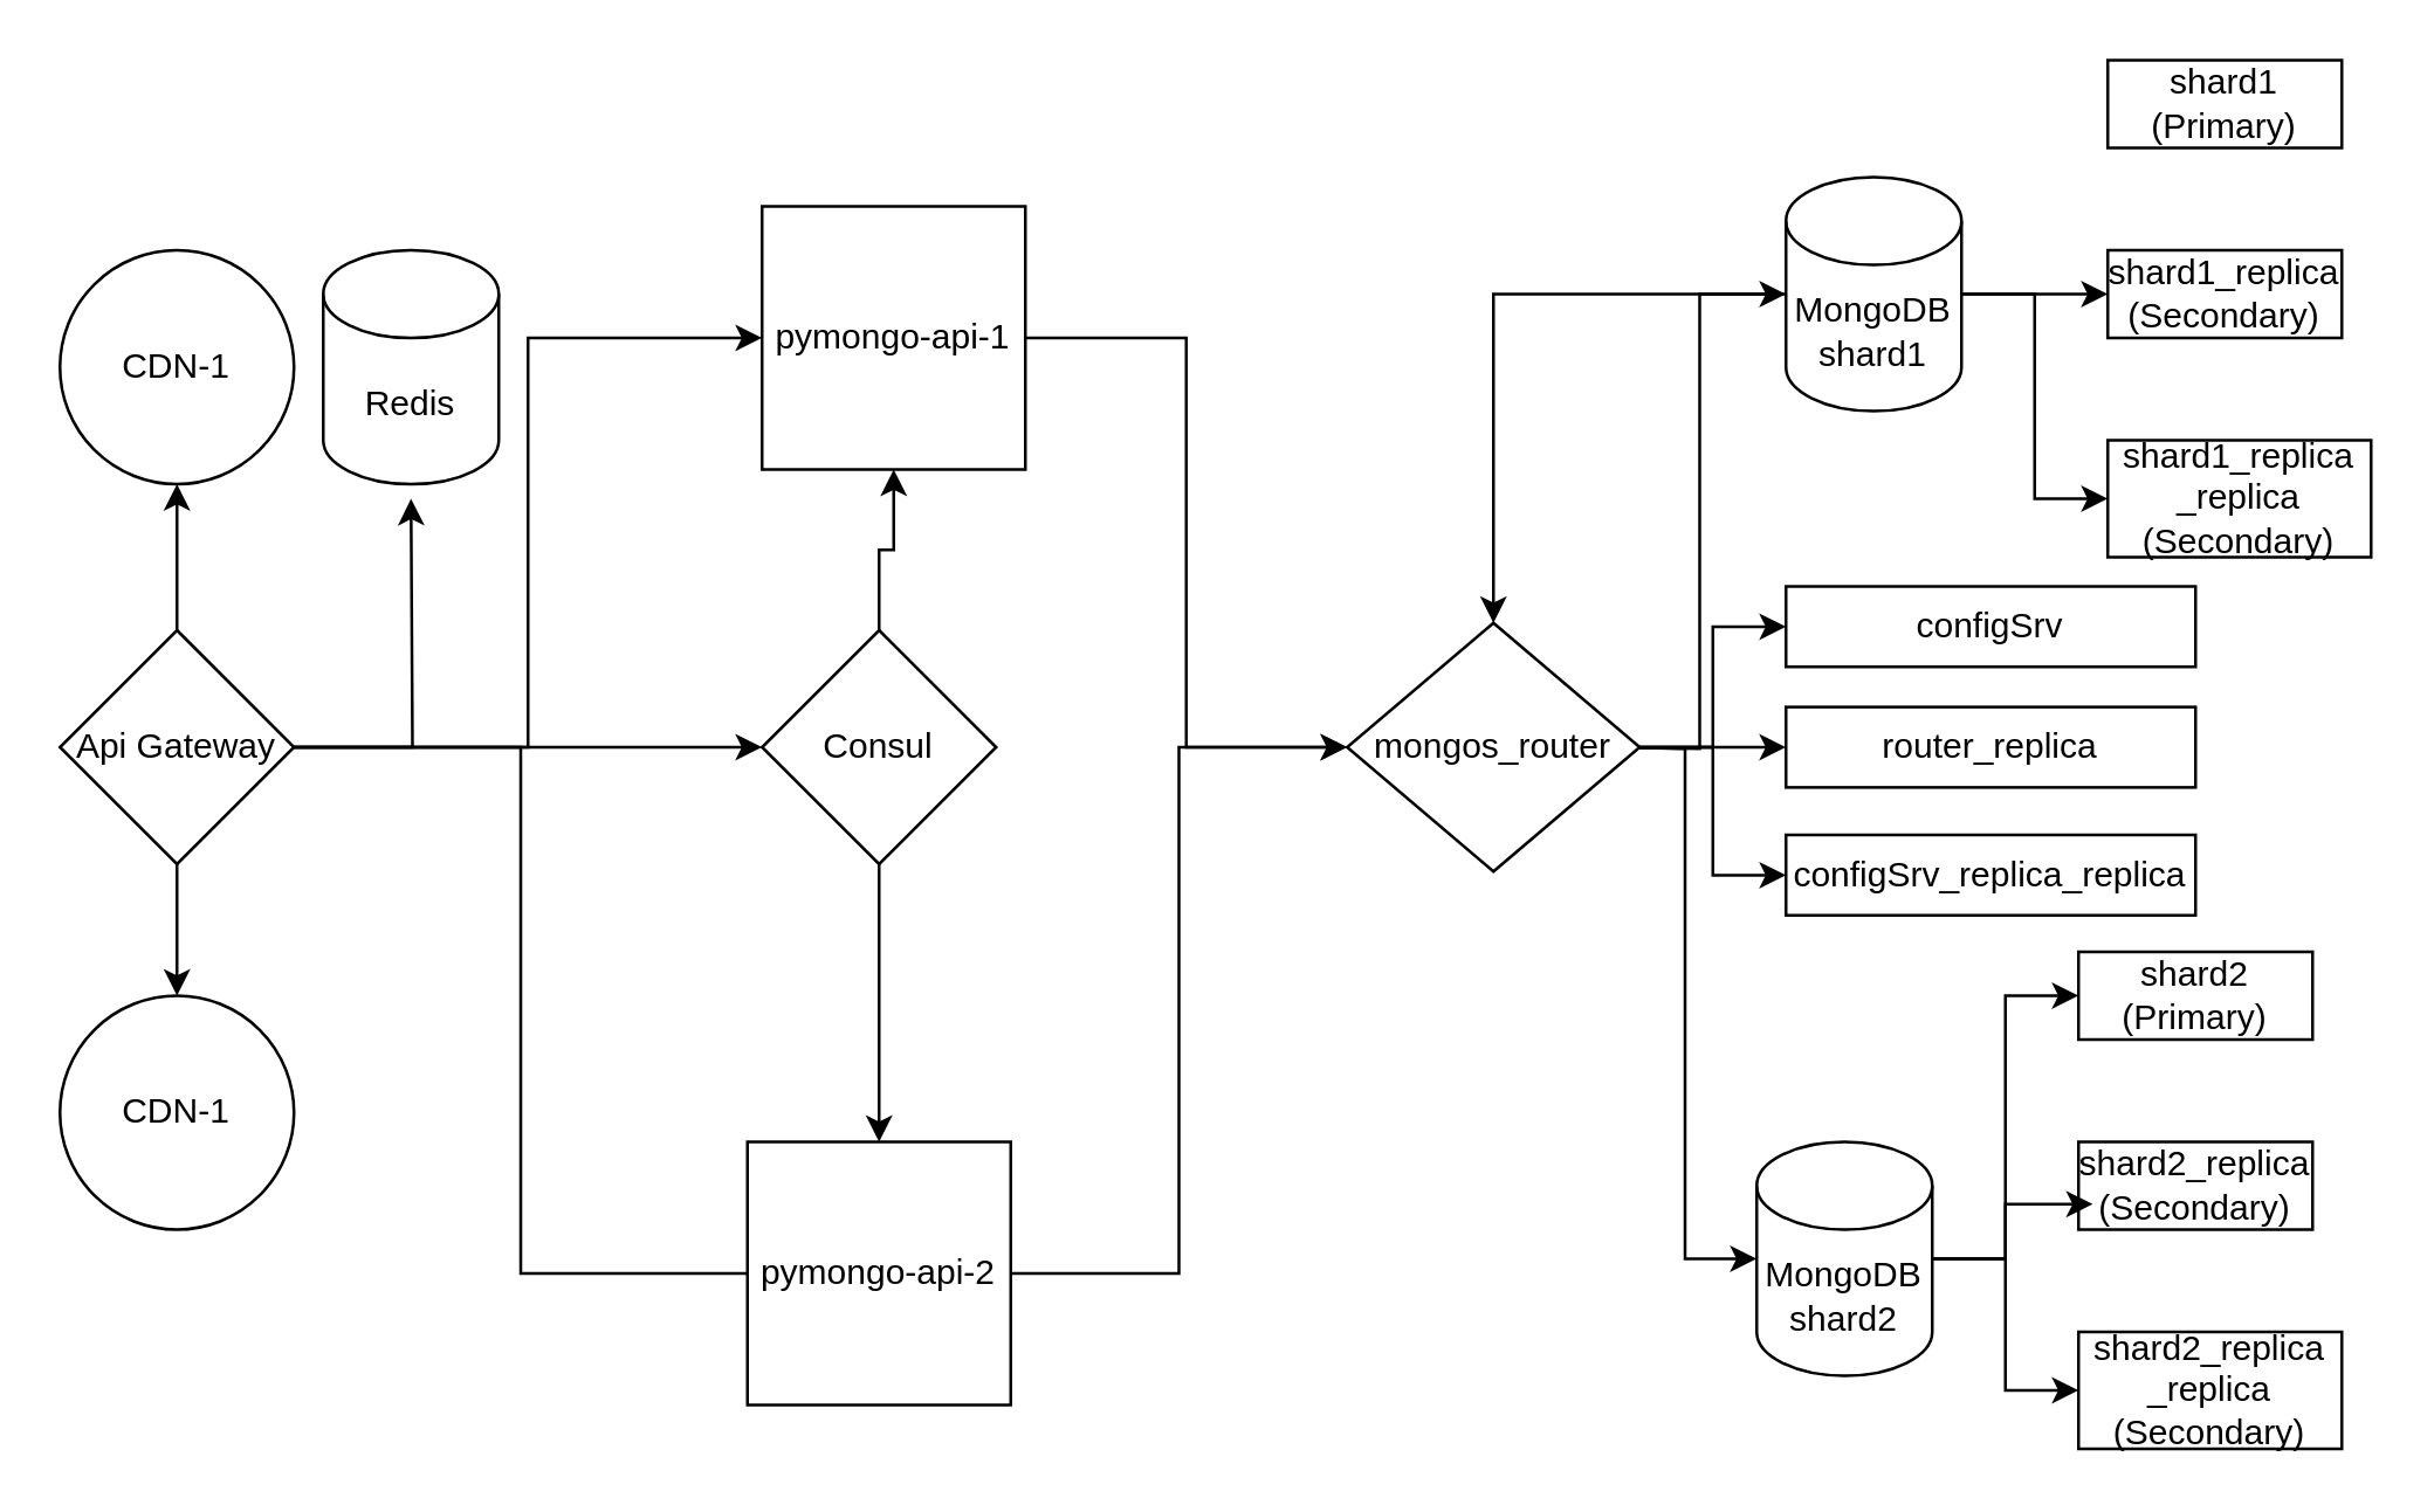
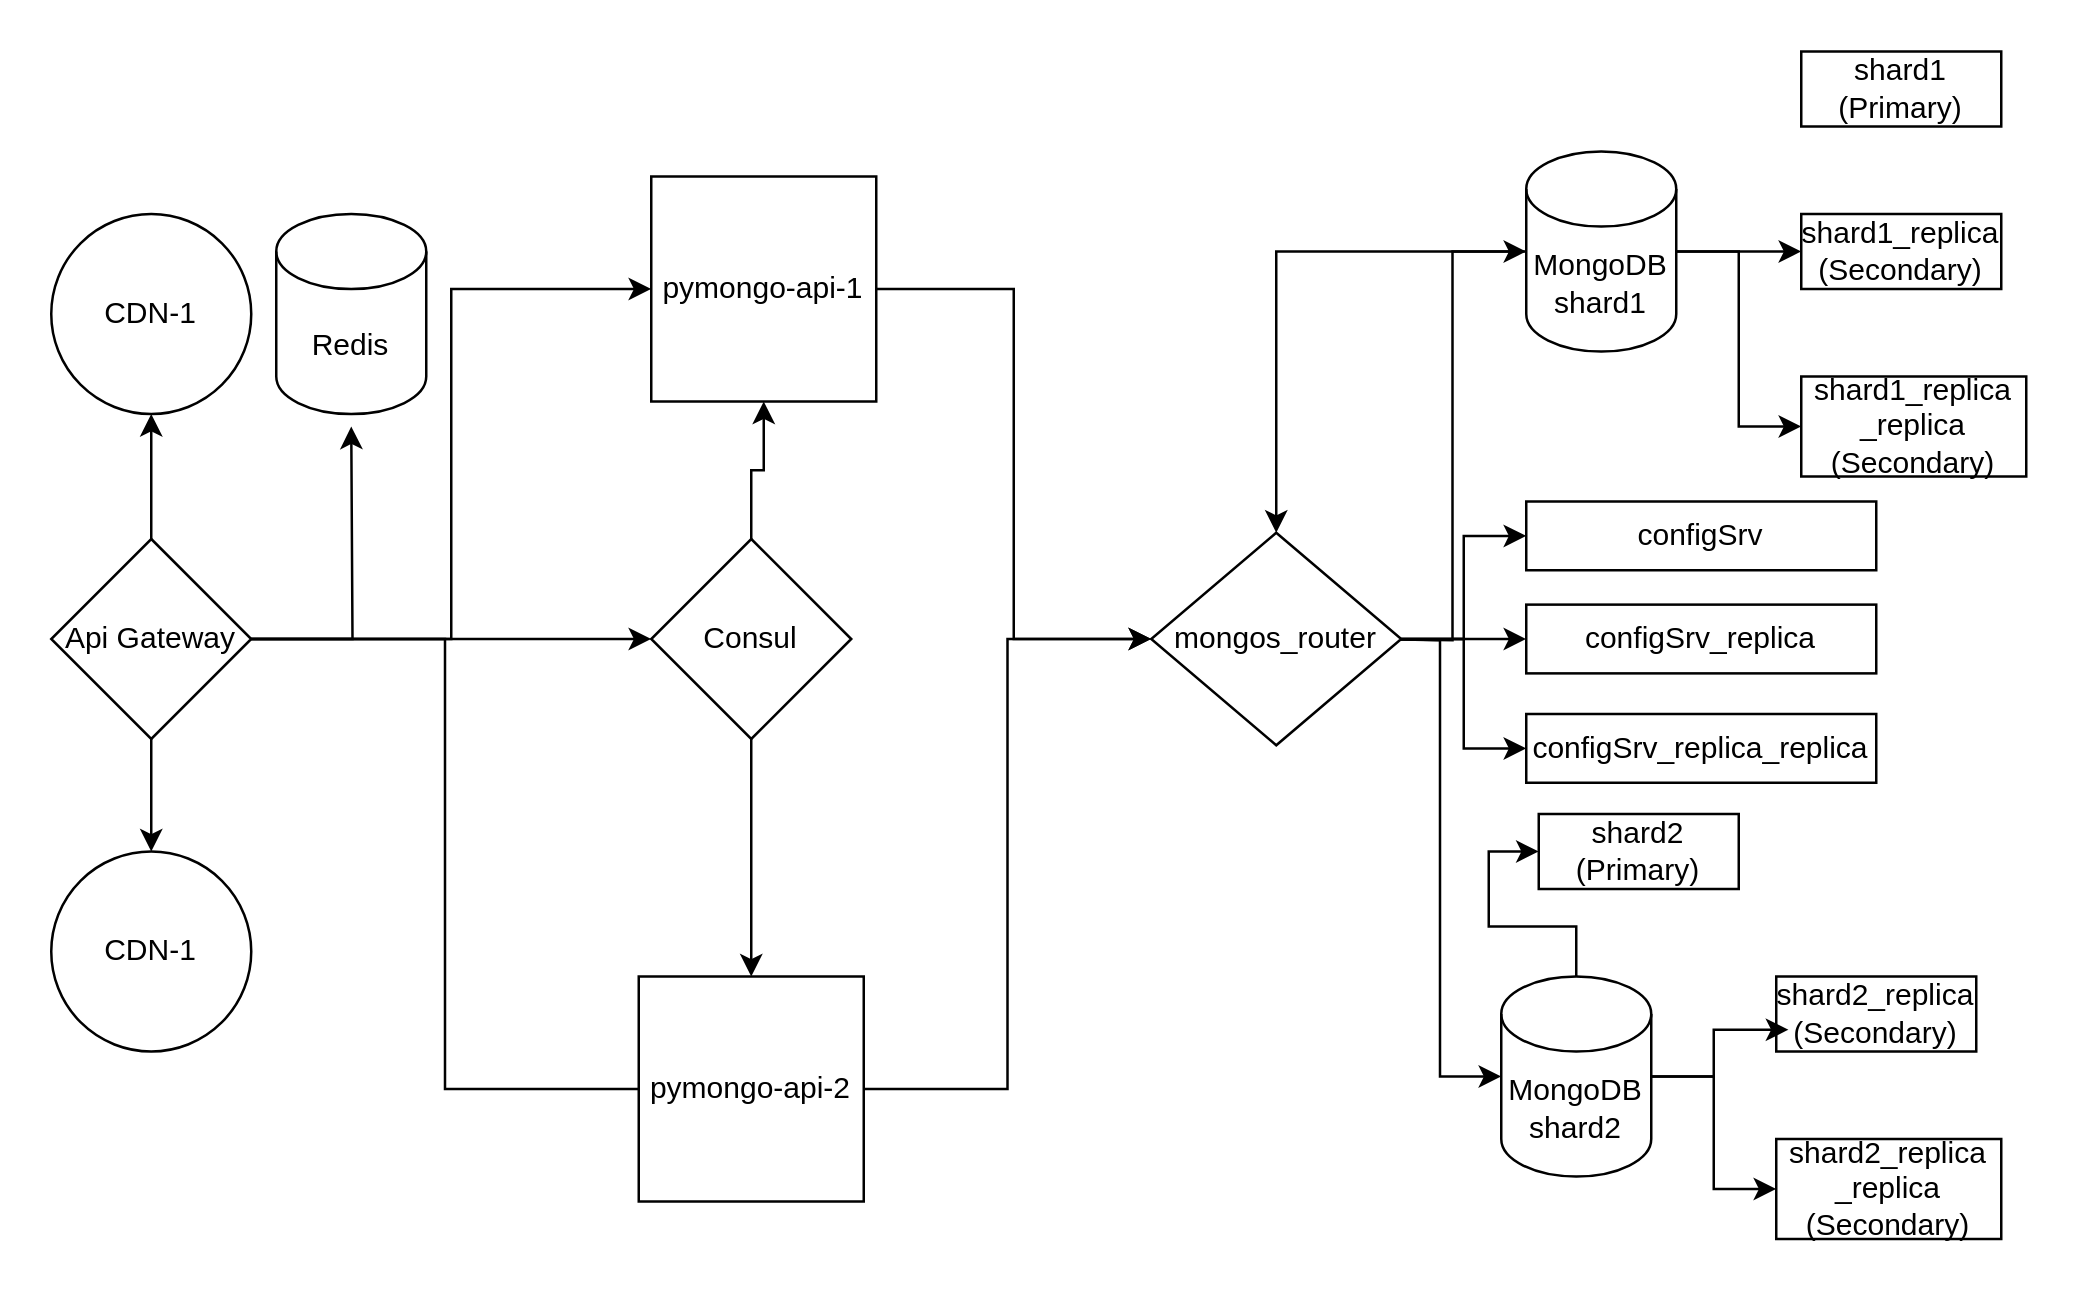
- <mxCell id="23" value="router_replica" style="rounded=0;whiteSpace=wrap;html=1;" parent="1" vertex="1"><mxGeometry x="610" y="241.25" width="140" height="27.5" as="geometry" /></mxCell>
+ <mxCell id="23" value="configSrv_replica" style="rounded=0;whiteSpace=wrap;html=1;" parent="1" vertex="1"><mxGeometry x="610" y="241.25" width="140" height="27.5" as="geometry" /></mxCell>
- <mxCell id="18" value="shard2&lt;br&gt;(Primary)" style="rounded=0;whiteSpace=wrap;html=1;" parent="1" vertex="1"><mxGeometry x="710" y="325" width="80" height="30" as="geometry" /></mxCell>
+ <mxCell id="18" value="shard2&lt;br&gt;(Primary)" style="rounded=0;whiteSpace=wrap;html=1;" parent="1" vertex="1"><mxGeometry x="615" y="325" width="80" height="30" as="geometry" /></mxCell>
